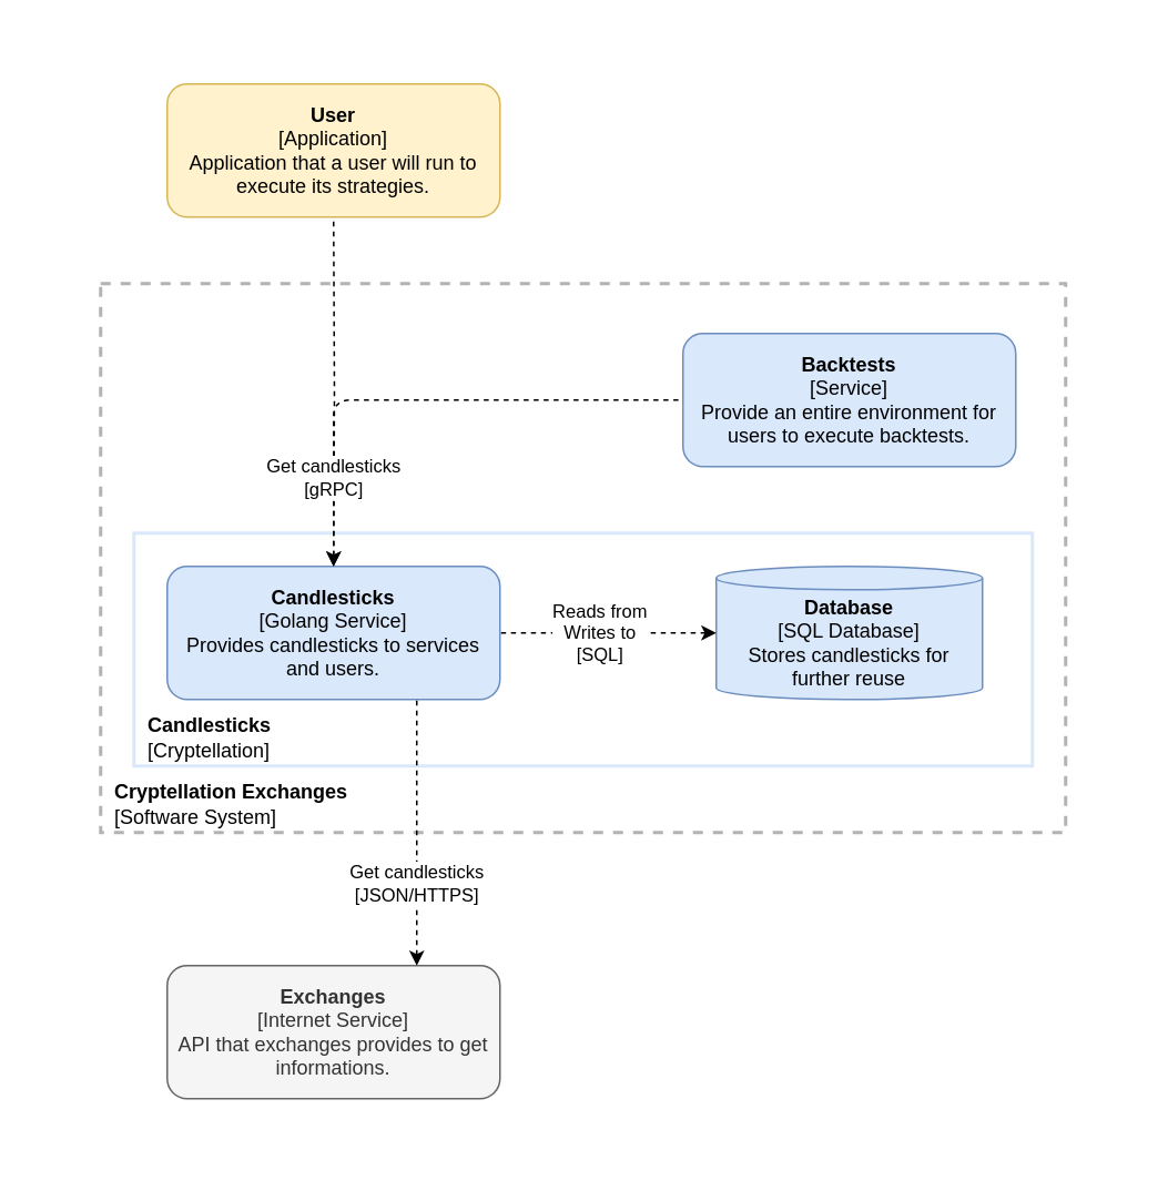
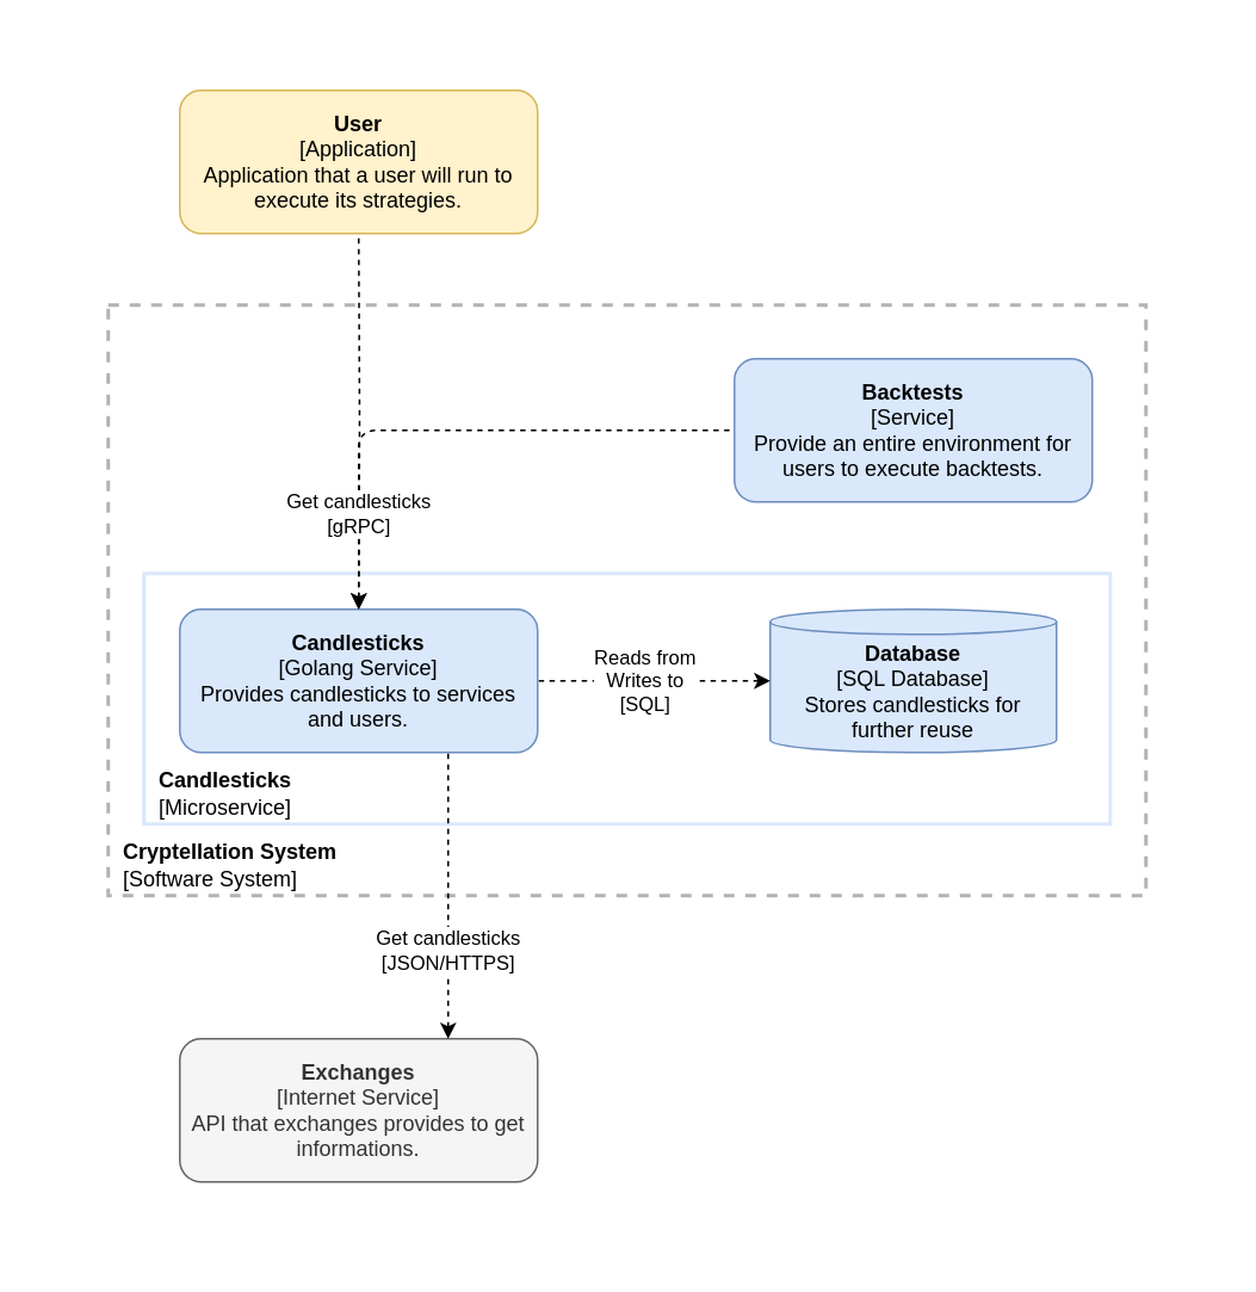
- <mxCell id="4" value="&amp;nbsp; &lt;b&gt;Candlesticks&lt;/b&gt;&lt;br&gt;&amp;nbsp; [Cryptellation]" style="rounded=0;whiteSpace=wrap;html=1;labelBackgroundColor=none;strokeColor=#DAE8FC;strokeWidth=2;fillColor=none;verticalAlign=bottom;align=left;" parent="1" vertex="1"><mxGeometry x="80" y="320" width="540" height="140" as="geometry" /></mxCell>
+ <mxCell id="4" value="&amp;nbsp; &lt;b&gt;Candlesticks&lt;/b&gt;&lt;br&gt;&amp;nbsp; [Microservice]" style="rounded=0;whiteSpace=wrap;html=1;labelBackgroundColor=none;strokeColor=#DAE8FC;strokeWidth=2;fillColor=none;verticalAlign=bottom;align=left;" parent="1" vertex="1"><mxGeometry x="80" y="320" width="540" height="140" as="geometry" /></mxCell>
- <mxCell id="3" value="&lt;b style=&quot;&quot;&gt;&amp;nbsp; Cryptellation Exchanges&lt;br&gt;&amp;nbsp;&amp;nbsp;&lt;/b&gt;&lt;span style=&quot;&quot;&gt;[Software System]&lt;/span&gt;" style="rounded=0;whiteSpace=wrap;html=1;fillColor=none;dashed=1;strokeWidth=2;strokeColor=#B3B3B3;align=left;verticalAlign=bottom;" parent="1" vertex="1"><mxGeometry x="60" y="170" width="580" height="330" as="geometry" /></mxCell>
+ <mxCell id="3" value="&lt;b style=&quot;&quot;&gt;&amp;nbsp; Cryptellation System&lt;br&gt;&amp;nbsp;&amp;nbsp;&lt;/b&gt;&lt;span style=&quot;&quot;&gt;[Software System]&lt;/span&gt;" style="rounded=0;whiteSpace=wrap;html=1;fillColor=none;dashed=1;strokeWidth=2;strokeColor=#B3B3B3;align=left;verticalAlign=bottom;" parent="1" vertex="1"><mxGeometry x="60" y="170" width="580" height="330" as="geometry" /></mxCell>
